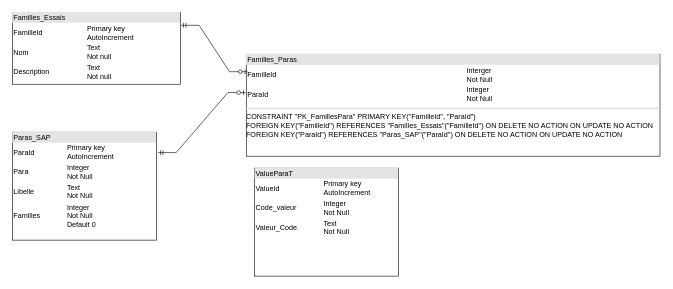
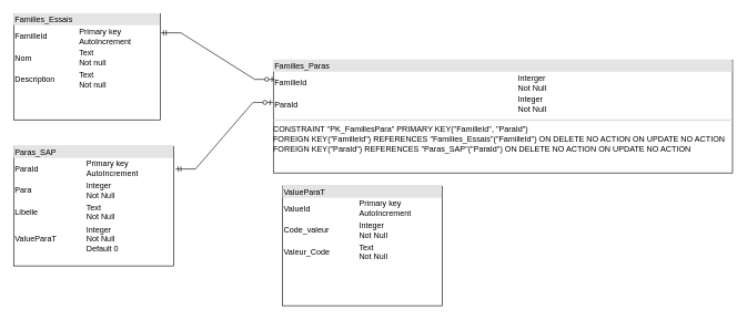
- <mxCell id="2" value="&lt;div style=&quot;box-sizing:border-box;width:100%;background:#e4e4e4;padding:2px;&quot;&gt;Familles_Essais&lt;span style=&quot;white-space: pre;&quot;&gt;&#09;&lt;/span&gt;&lt;span style=&quot;white-space: pre;&quot;&gt;&#09;&lt;/span&gt;&lt;span style=&quot;white-space: pre;&quot;&gt;&#09;&lt;/span&gt;&lt;/div&gt;&lt;table style=&quot;width:100%;font-size:1em;&quot; cellpadding=&quot;2&quot; cellspacing=&quot;0&quot;&gt;&lt;tbody&gt;&lt;tr&gt;&lt;td&gt;FamilleId&lt;/td&gt;&lt;td&gt;Primary key&lt;br&gt;AutoIncrement&lt;/td&gt;&lt;/tr&gt;&lt;tr&gt;&lt;td&gt;Nom&lt;br&gt;&lt;/td&gt;&lt;td&gt;Text&lt;br&gt;Not null&lt;br&gt;&lt;/td&gt;&lt;/tr&gt;&lt;tr&gt;&lt;td&gt;Description&lt;br&gt;&lt;/td&gt;&lt;td&gt;Text&lt;br&gt;Not null&lt;br&gt;&lt;/td&gt;&lt;/tr&gt;&lt;/tbody&gt;&lt;/table&gt;" style="verticalAlign=top;align=left;overflow=fill;html=1;" vertex="1" parent="1"><mxGeometry x="20" y="20" width="280" height="120" as="geometry" /></mxCell>
+ <mxCell id="2" value="&lt;div style=&quot;box-sizing:border-box;width:100%;background:#e4e4e4;padding:2px;&quot;&gt;Familles_Essais&lt;span style=&quot;white-space: pre;&quot;&gt;&#09;&lt;/span&gt;&lt;span style=&quot;white-space: pre;&quot;&gt;&#09;&lt;/span&gt;&lt;span style=&quot;white-space: pre;&quot;&gt;&#09;&lt;/span&gt;&lt;/div&gt;&lt;table style=&quot;width:100%;font-size:1em;&quot; cellpadding=&quot;2&quot; cellspacing=&quot;0&quot;&gt;&lt;tbody&gt;&lt;tr&gt;&lt;td&gt;FamilleId&lt;/td&gt;&lt;td&gt;Primary key&lt;br&gt;AutoIncrement&lt;/td&gt;&lt;/tr&gt;&lt;tr&gt;&lt;td&gt;Nom&lt;br&gt;&lt;/td&gt;&lt;td&gt;Text&lt;br&gt;Not null&lt;br&gt;&lt;/td&gt;&lt;/tr&gt;&lt;tr&gt;&lt;td&gt;Description&lt;br&gt;&lt;/td&gt;&lt;td&gt;Text&lt;br&gt;Not null&lt;br&gt;&lt;/td&gt;&lt;/tr&gt;&lt;/tbody&gt;&lt;/table&gt;" style="verticalAlign=top;align=left;overflow=fill;html=1;" vertex="1" parent="1"><mxGeometry x="20" y="20" width="220" height="160" as="geometry" /></mxCell>
- <mxCell id="3" value="&lt;div style=&quot;box-sizing:border-box;width:100%;background:#e4e4e4;padding:2px;&quot;&gt;Paras_SAP&lt;/div&gt;&lt;table style=&quot;width:100%;font-size:1em;&quot; cellpadding=&quot;2&quot; cellspacing=&quot;0&quot;&gt;&lt;tbody&gt;&lt;tr&gt;&lt;td&gt;ParaId&lt;/td&gt;&lt;td&gt;Primary key&lt;br&gt;AutoIncrement&lt;/td&gt;&lt;/tr&gt;&lt;tr&gt;&lt;td&gt;Para&lt;/td&gt;&lt;td&gt;Integer&lt;br&gt;Not Null&lt;/td&gt;&lt;/tr&gt;&lt;tr&gt;&lt;td&gt;Libelle&lt;/td&gt;&lt;td&gt;Text&lt;br&gt;Not Null&lt;/td&gt;&lt;/tr&gt;&lt;tr&gt;&lt;td&gt;Familles&lt;/td&gt;&lt;td&gt;Integer&lt;br&gt;Not Null&lt;br&gt;Default 0&lt;/td&gt;&lt;/tr&gt;&lt;/tbody&gt;&lt;/table&gt;&lt;table style=&quot;font-size: 1em; width: 240px;&quot; cellpadding=&quot;2&quot; cellspacing=&quot;0&quot;&gt;&lt;tbody&gt;&lt;tr&gt;&lt;td&gt;&lt;br&gt;&lt;/td&gt;&lt;td&gt;&lt;br&gt;&lt;/td&gt;&lt;/tr&gt;&lt;/tbody&gt;&lt;/table&gt;" style="verticalAlign=top;align=left;overflow=fill;html=1;" vertex="1" parent="1"><mxGeometry x="20" y="220" width="240" height="180" as="geometry" /></mxCell>
+ <mxCell id="3" value="&lt;div style=&quot;box-sizing:border-box;width:100%;background:#e4e4e4;padding:2px;&quot;&gt;Paras_SAP&lt;/div&gt;&lt;table style=&quot;width:100%;font-size:1em;&quot; cellpadding=&quot;2&quot; cellspacing=&quot;0&quot;&gt;&lt;tbody&gt;&lt;tr&gt;&lt;td&gt;ParaId&lt;/td&gt;&lt;td&gt;Primary key&lt;br&gt;AutoIncrement&lt;/td&gt;&lt;/tr&gt;&lt;tr&gt;&lt;td&gt;Para&lt;/td&gt;&lt;td&gt;Integer&lt;br&gt;Not Null&lt;/td&gt;&lt;/tr&gt;&lt;tr&gt;&lt;td&gt;Libelle&lt;/td&gt;&lt;td&gt;Text&lt;br&gt;Not Null&lt;/td&gt;&lt;/tr&gt;&lt;tr&gt;&lt;td&gt;ValueParaT&lt;/td&gt;&lt;td&gt;Integer&lt;br&gt;Not Null&lt;br&gt;Default 0&lt;/td&gt;&lt;/tr&gt;&lt;/tbody&gt;&lt;/table&gt;&lt;table style=&quot;font-size: 1em; width: 240px;&quot; cellpadding=&quot;2&quot; cellspacing=&quot;0&quot;&gt;&lt;tbody&gt;&lt;tr&gt;&lt;td&gt;&lt;br&gt;&lt;/td&gt;&lt;td&gt;&lt;br&gt;&lt;/td&gt;&lt;/tr&gt;&lt;/tbody&gt;&lt;/table&gt;" style="verticalAlign=top;align=left;overflow=fill;html=1;" vertex="1" parent="1"><mxGeometry x="20" y="220" width="240" height="180" as="geometry" /></mxCell>
